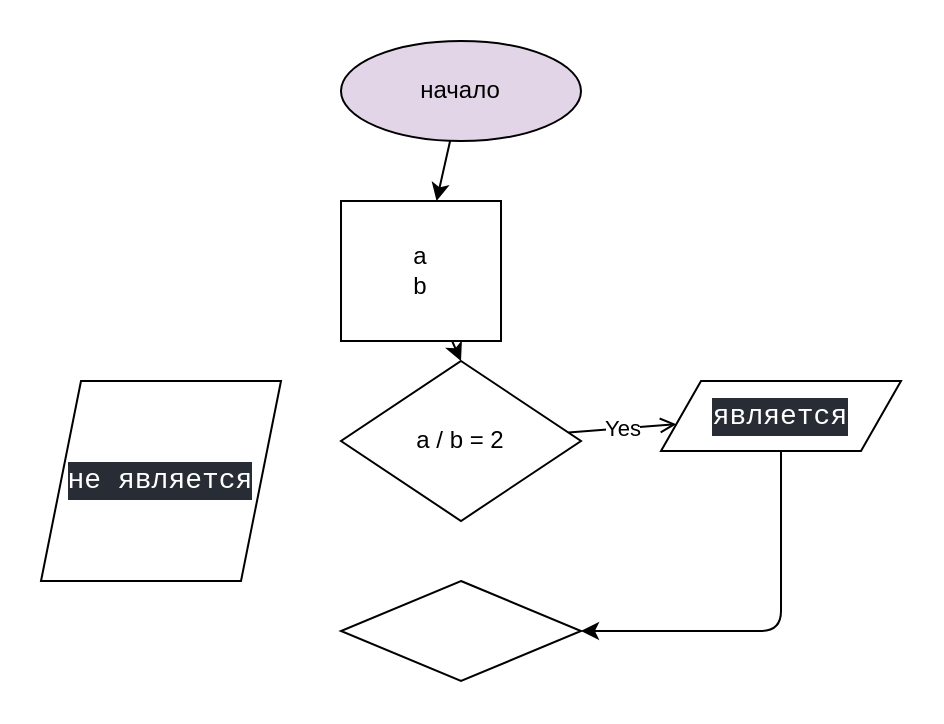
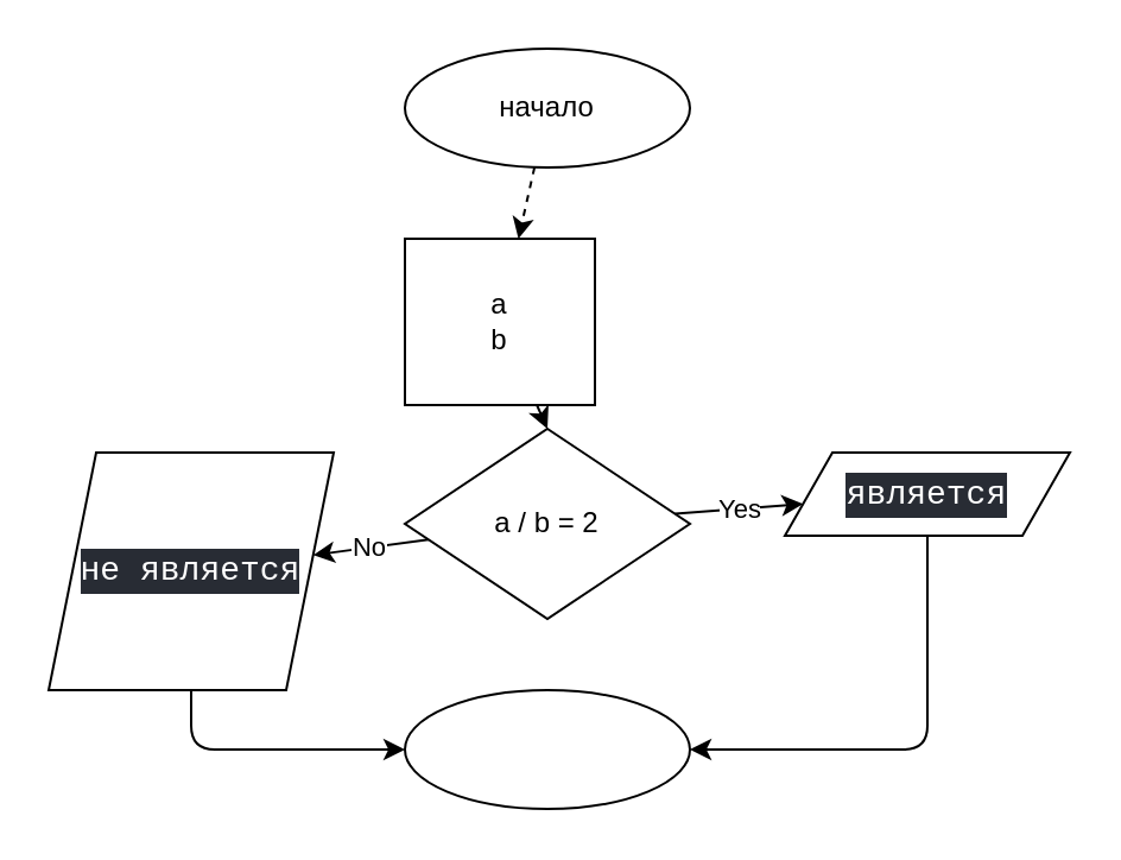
- <mxCell id="3" value="начало" style="ellipse;whiteSpace=wrap;html=1;fillColor=#e1d5e7;" vertex="1" parent="1"><mxGeometry x="170" y="20" width="120" height="50" as="geometry" /></mxCell>
+ <mxCell id="3" value="начало" style="ellipse;whiteSpace=wrap;html=1;" vertex="1" parent="1"><mxGeometry x="170" y="20" width="120" height="50" as="geometry" /></mxCell>
- <mxCell id="2" value="" style="edgeStyle=none;html=1;" edge="1" parent="1" source="3" target="5"><mxGeometry relative="1" as="geometry" /></mxCell>
+ <mxCell id="2" value="" style="edgeStyle=none;html=1;dashed=1;" edge="1" parent="1" source="3" target="5"><mxGeometry relative="1" as="geometry" /></mxCell>
- <mxCell id="6" value="Yes" style="edgeStyle=none;html=1;endArrow=open;" edge="1" parent="1" source="8" target="10"><mxGeometry relative="1" as="geometry" /></mxCell>
+ <mxCell id="6" value="Yes" style="edgeStyle=none;html=1;" edge="1" parent="1" source="8" target="10"><mxGeometry relative="1" as="geometry" /></mxCell>
+ <mxCell id="7" value="No" style="edgeStyle=none;html=1;" edge="1" parent="1" source="8" target="12"><mxGeometry relative="1" as="geometry"><mxPoint as="offset" /></mxGeometry></mxCell>
+ <mxCell id="11" style="edgeStyle=none;html=1;fontColor=#FFFFFF;" edge="1" parent="1" source="12" target="13"><mxGeometry relative="1" as="geometry"><Array as="points"><mxPoint x="80" y="315" /></Array></mxGeometry></mxCell>
- <mxCell id="13" value="конец" style="rhombus;whiteSpace=wrap;html=1;fontColor=#FFFFFF;" vertex="1" parent="1"><mxGeometry x="170" y="290" width="120" height="50" as="geometry" /></mxCell>
+ <mxCell id="13" value="конец" style="ellipse;whiteSpace=wrap;html=1;fontColor=#FFFFFF;" vertex="1" parent="1"><mxGeometry x="170" y="290" width="120" height="50" as="geometry" /></mxCell>
